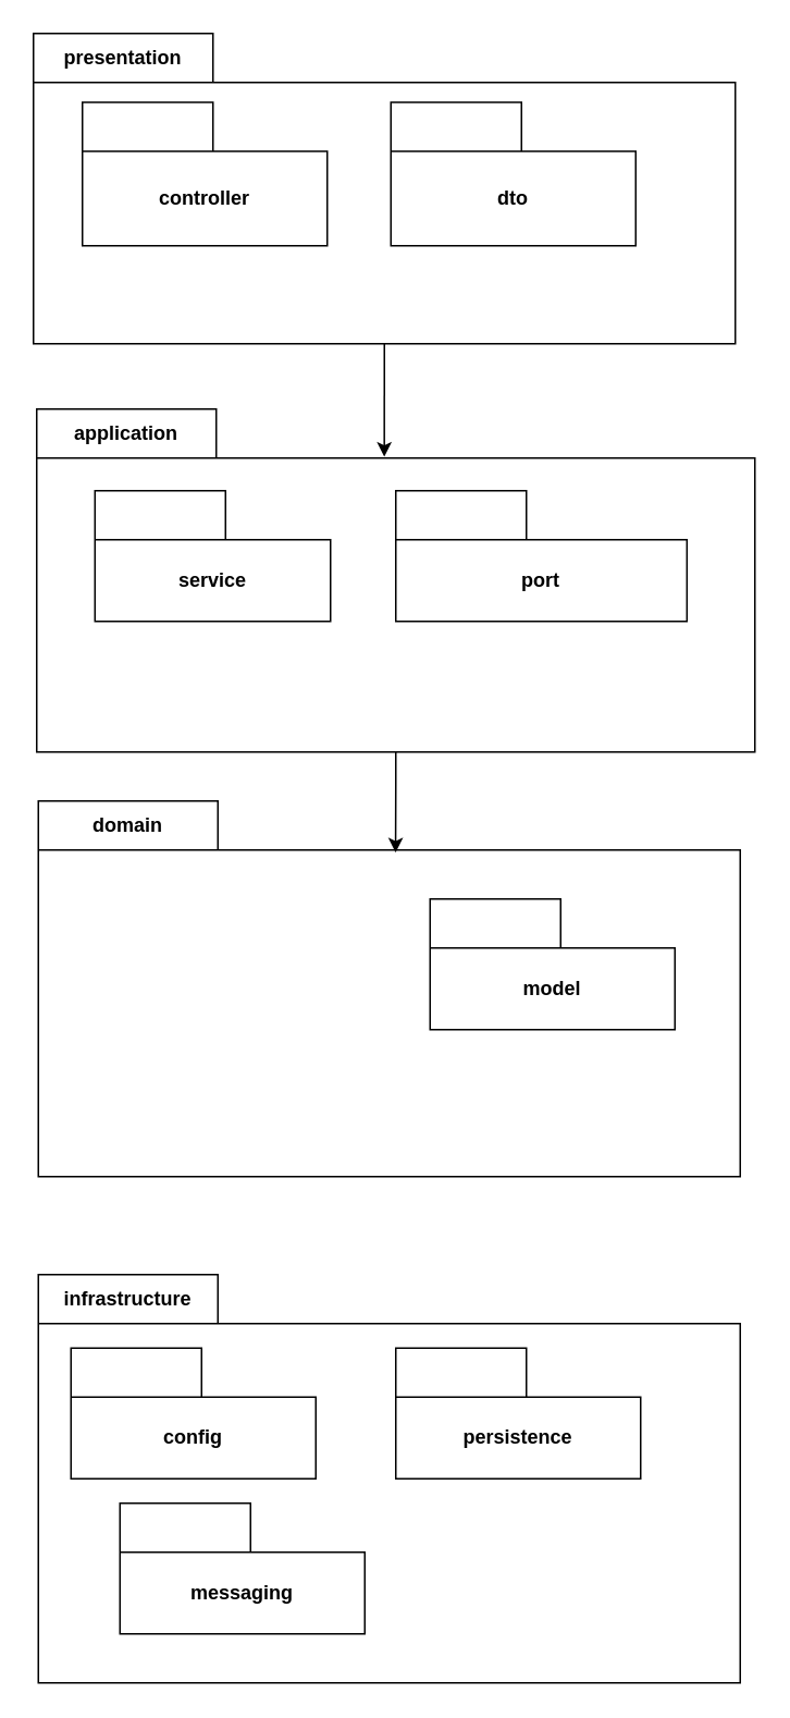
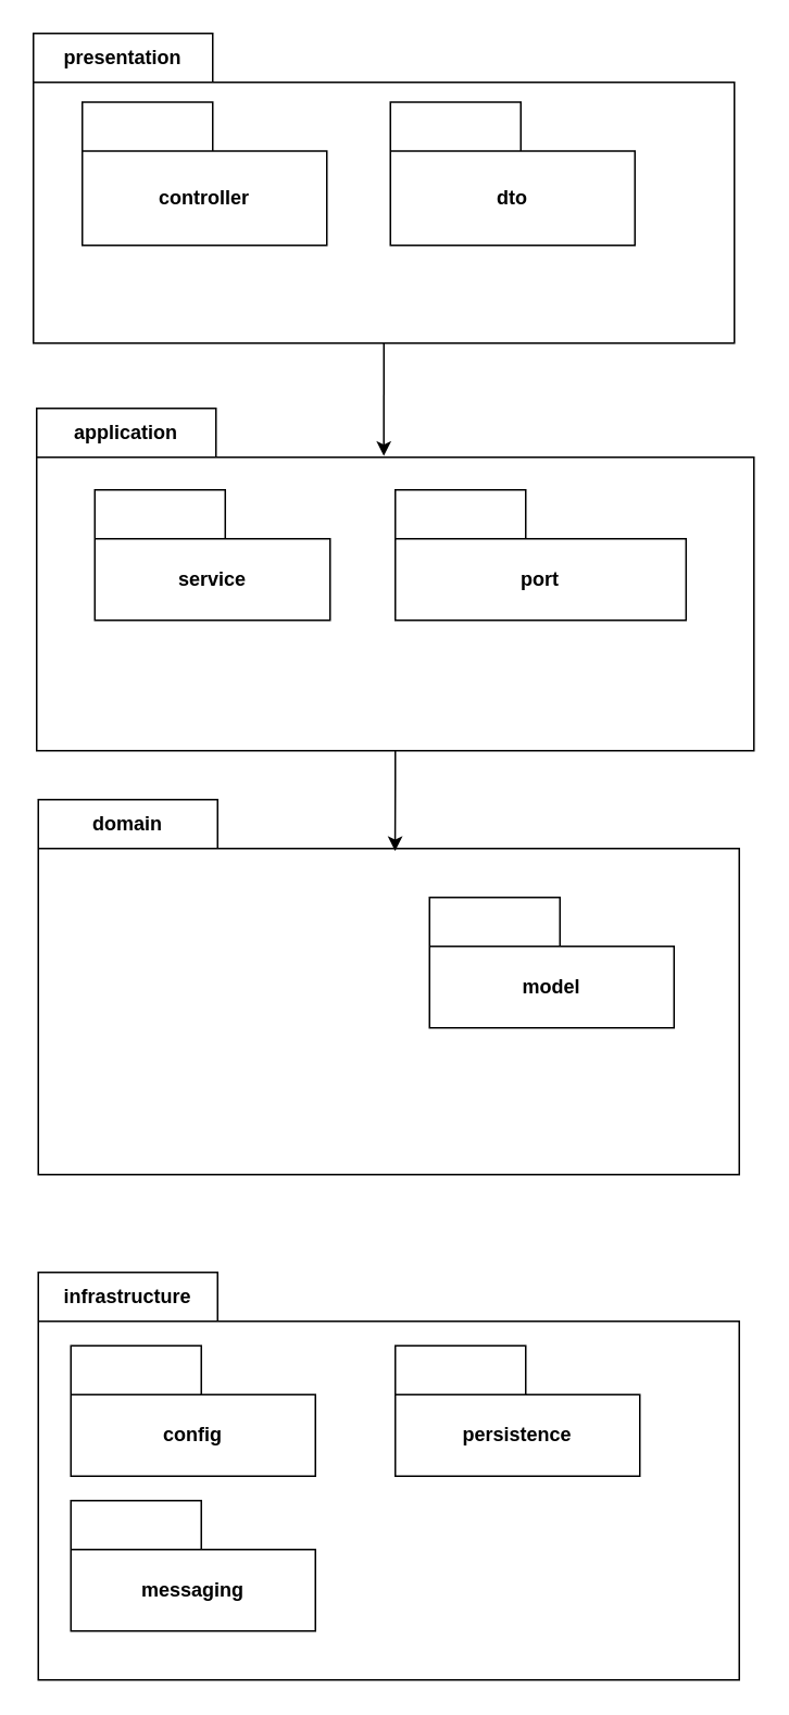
- <mxCell id="14" value="messaging" style="shape=folder;fontStyle=1;tabWidth=80;tabHeight=30;tabPosition=left;html=1;boundedLbl=1;whiteSpace=wrap;" vertex="1" parent="10"><mxGeometry x="50" y="140" width="150" height="80" as="geometry" /></mxCell>
+ <mxCell id="14" value="messaging" style="shape=folder;fontStyle=1;tabWidth=80;tabHeight=30;tabPosition=left;html=1;boundedLbl=1;whiteSpace=wrap;" vertex="1" parent="10"><mxGeometry x="20" y="140" width="150" height="80" as="geometry" /></mxCell>
